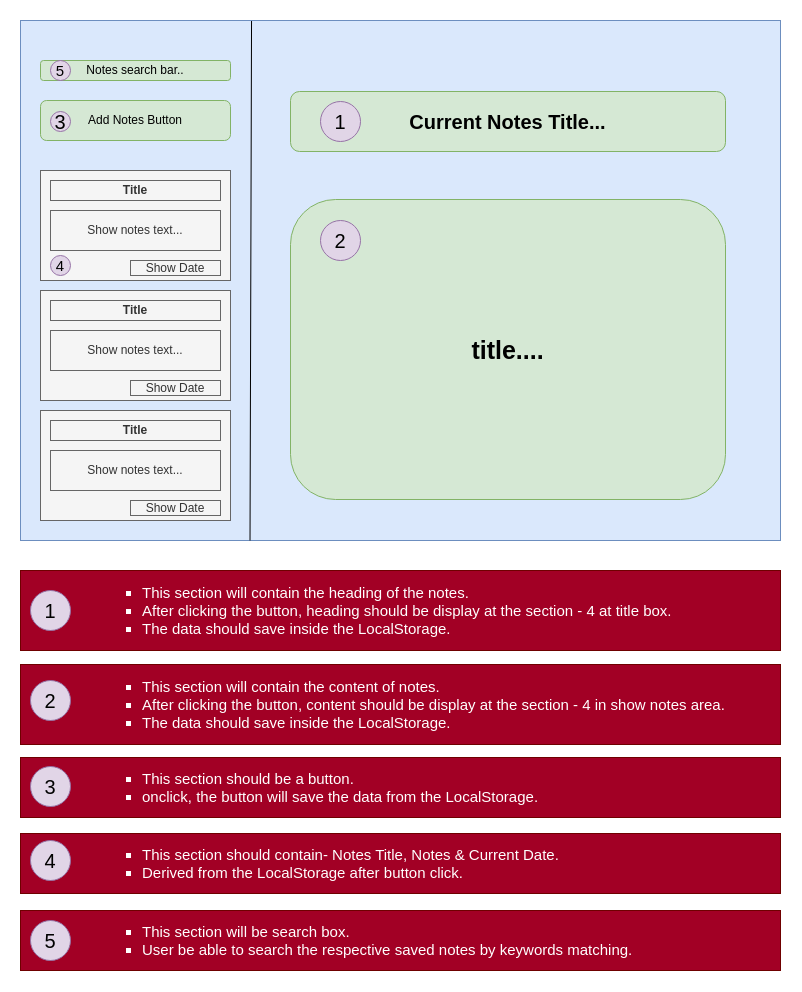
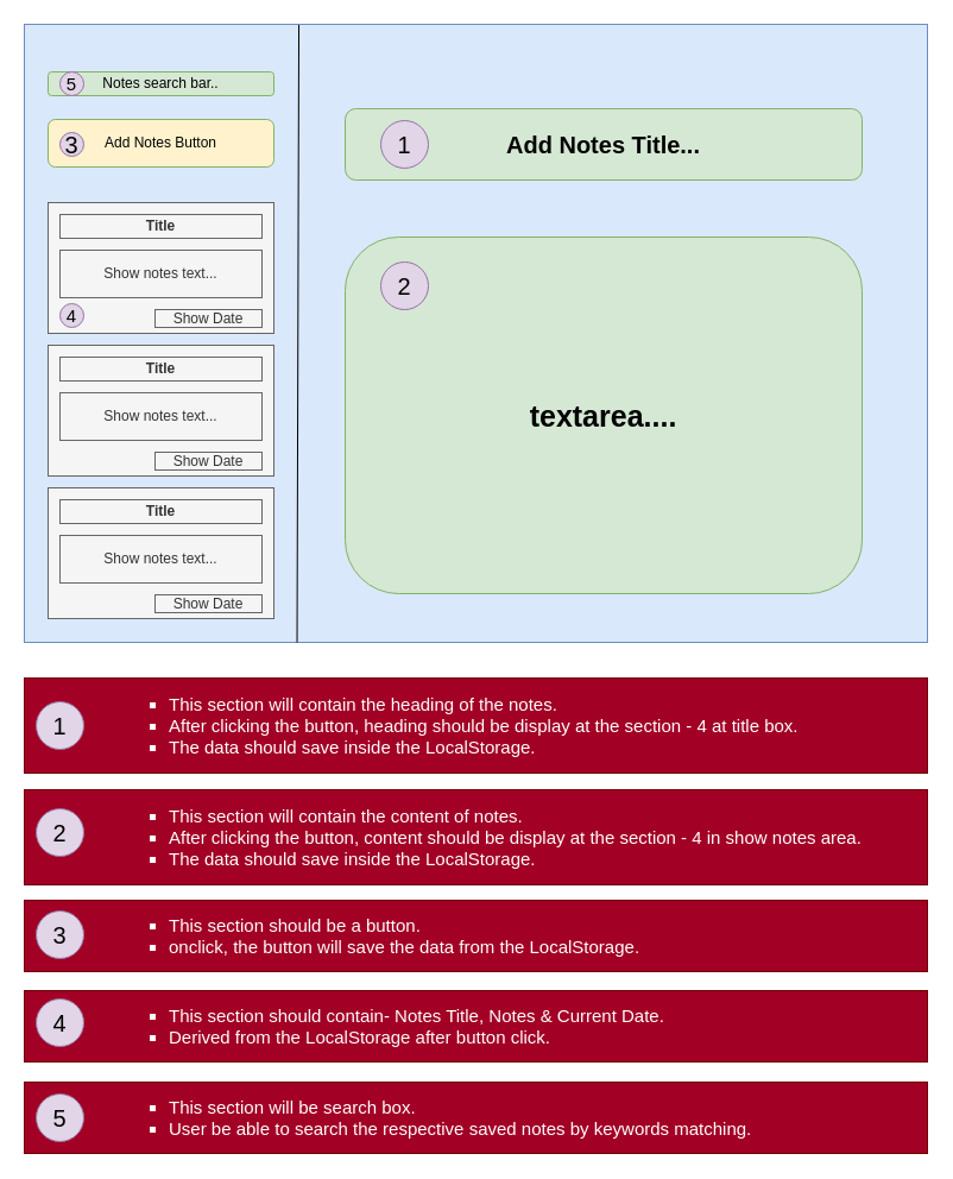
- <mxCell id="4" value="&lt;font color=&quot;#000000&quot;&gt;Add Notes Button&lt;/font&gt;" style="rounded=1;whiteSpace=wrap;html=1;fillColor=#d5e8d4;strokeColor=#82b366;" parent="1" vertex="1"><mxGeometry x="40" y="100" width="190" height="40" as="geometry" /></mxCell>
+ <mxCell id="4" value="&lt;font color=&quot;#000000&quot;&gt;Add Notes Button&lt;/font&gt;" style="rounded=1;whiteSpace=wrap;html=1;fillColor=#fff2cc;strokeColor=#82b366;" parent="1" vertex="1"><mxGeometry x="40" y="100" width="190" height="40" as="geometry" /></mxCell>
- <mxCell id="7" value="&lt;b&gt;&lt;font style=&quot;font-size: 20px&quot; color=&quot;#000000&quot;&gt;Current Notes Title...&lt;/font&gt;&lt;/b&gt;" style="rounded=1;whiteSpace=wrap;html=1;fillColor=#d5e8d4;strokeColor=#82b366;" parent="1" vertex="1"><mxGeometry x="290" y="91" width="435" height="60" as="geometry" /></mxCell>
+ <mxCell id="7" value="&lt;b&gt;&lt;font style=&quot;font-size: 20px&quot; color=&quot;#000000&quot;&gt;Add Notes Title...&lt;/font&gt;&lt;/b&gt;" style="rounded=1;whiteSpace=wrap;html=1;fillColor=#d5e8d4;strokeColor=#82b366;" parent="1" vertex="1"><mxGeometry x="290" y="91" width="435" height="60" as="geometry" /></mxCell>
- <mxCell id="8" value="&lt;b&gt;&lt;font style=&quot;font-size: 25px&quot; color=&quot;#000000&quot;&gt;title....&lt;/font&gt;&lt;/b&gt;" style="rounded=1;whiteSpace=wrap;html=1;fillColor=#d5e8d4;strokeColor=#82b366;" parent="1" vertex="1"><mxGeometry x="290" y="199" width="435" height="300" as="geometry" /></mxCell>
+ <mxCell id="8" value="&lt;b&gt;&lt;font style=&quot;font-size: 25px&quot; color=&quot;#000000&quot;&gt;textarea....&lt;/font&gt;&lt;/b&gt;" style="rounded=1;whiteSpace=wrap;html=1;fillColor=#d5e8d4;strokeColor=#82b366;" parent="1" vertex="1"><mxGeometry x="290" y="199" width="435" height="300" as="geometry" /></mxCell>
